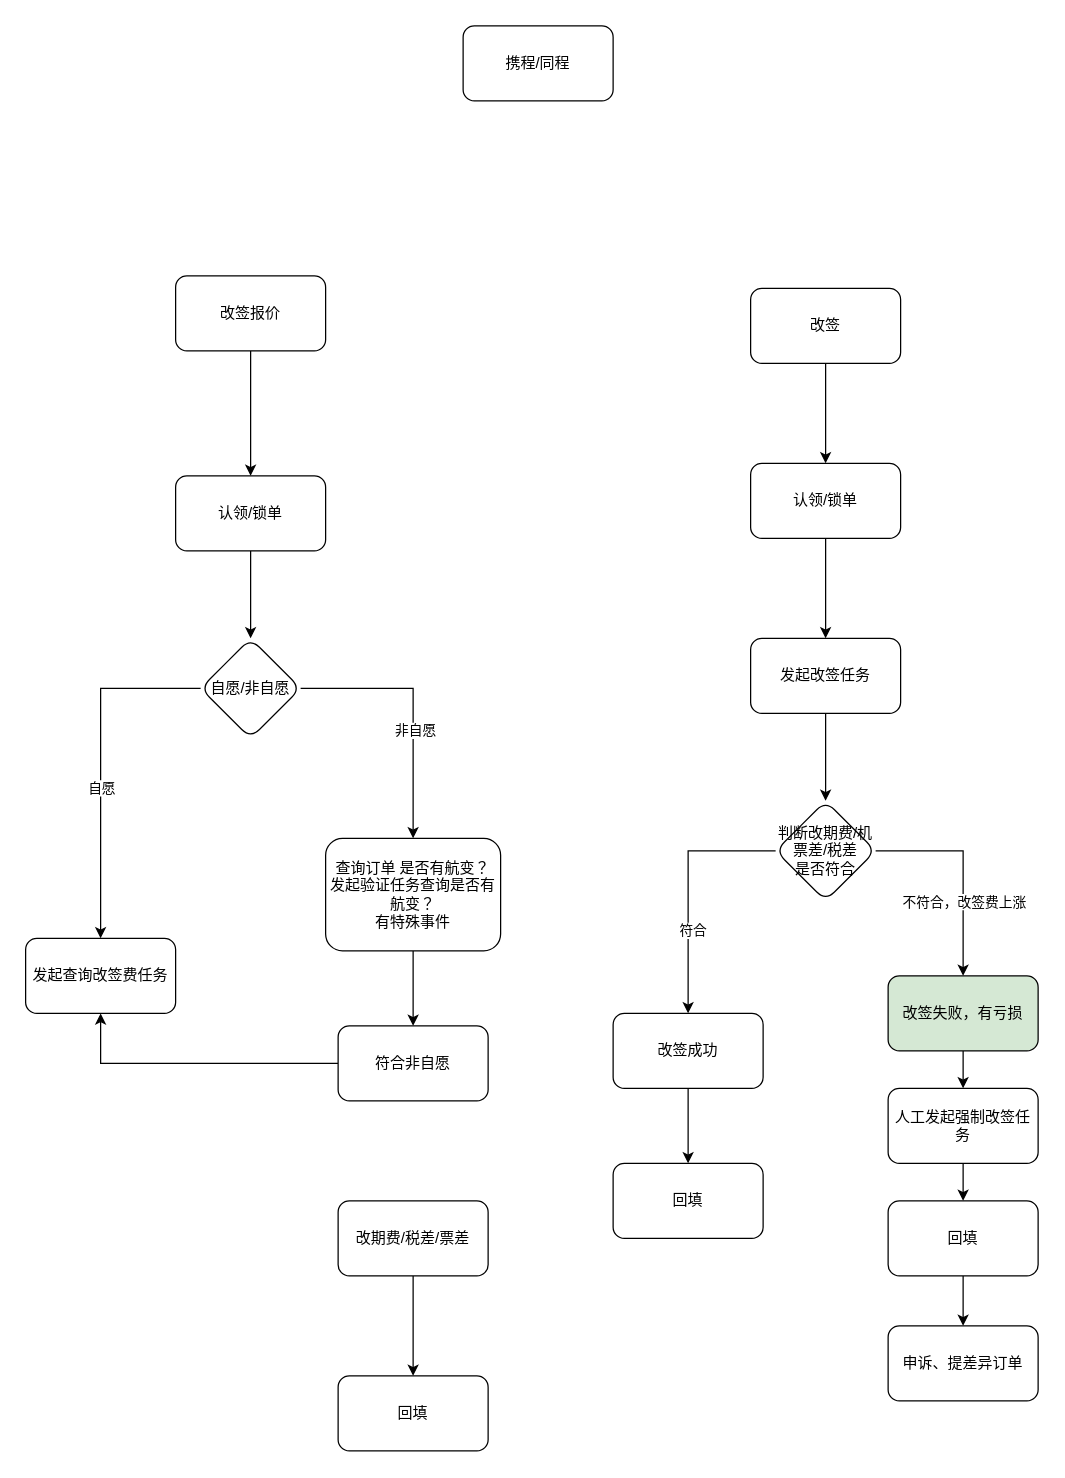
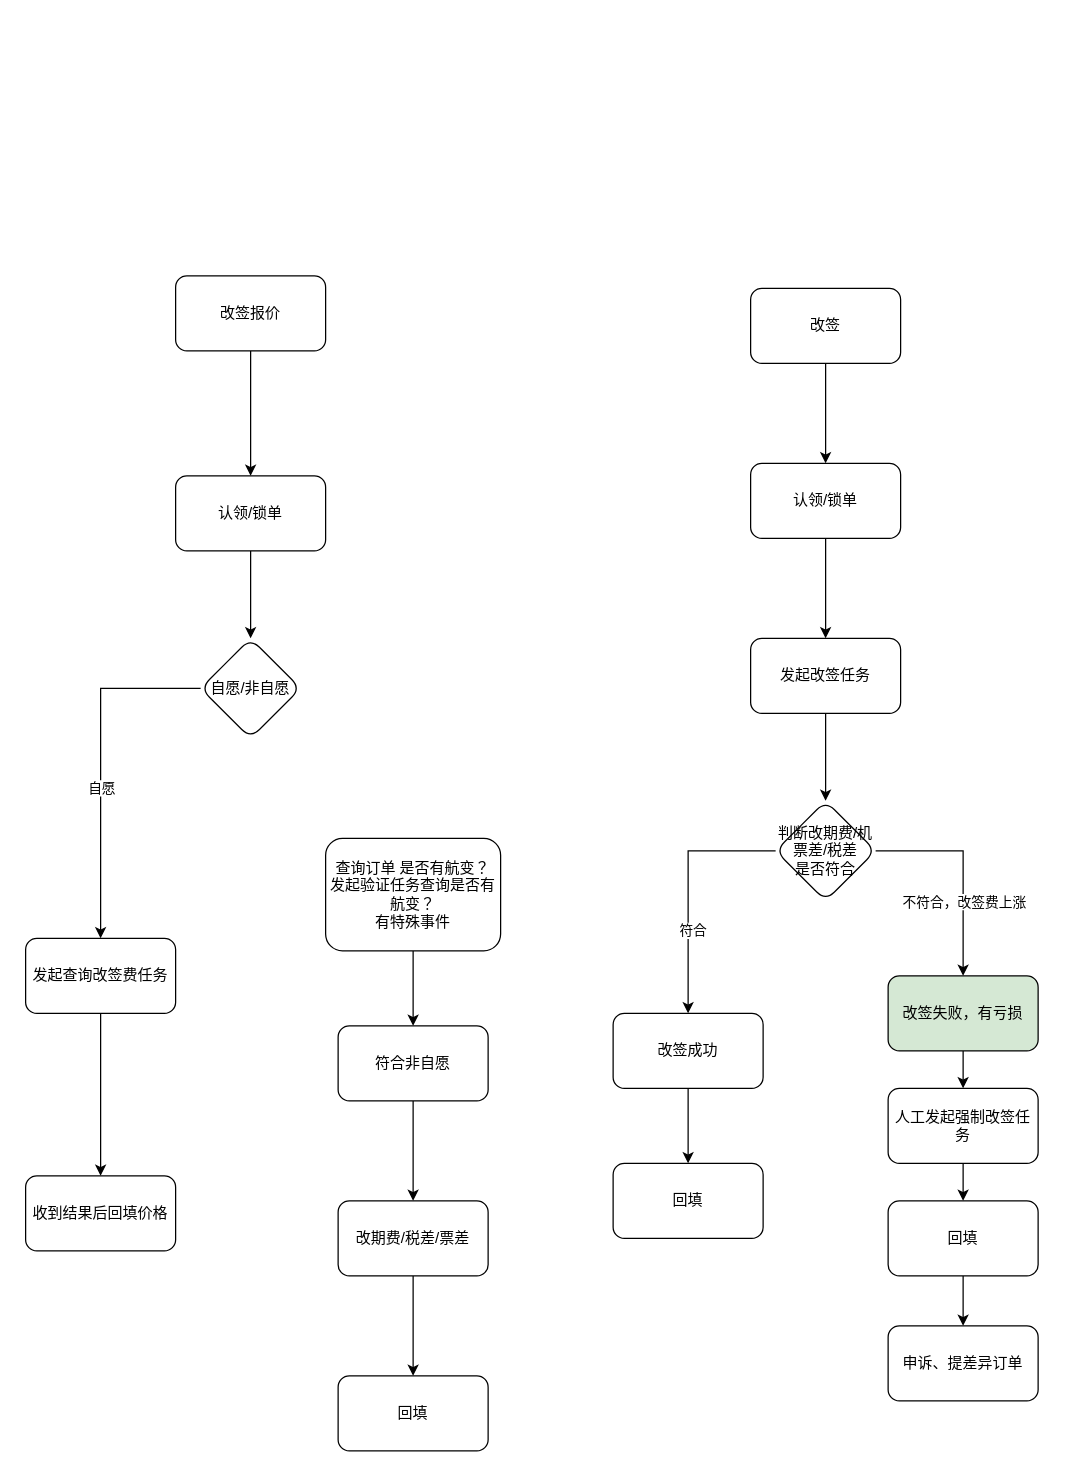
- <mxCell id="2" value="携程/同程" style="rounded=1;whiteSpace=wrap;html=1;" vertex="1" parent="1"><mxGeometry x="370" y="20" width="120" height="60" as="geometry" /></mxCell>
- <mxCell id="33" value="" style="edgeStyle=orthogonalEdgeStyle;rounded=0;orthogonalLoop=1;jettySize=auto;html=1;" edge="1" parent="1" source="35" target="37"><mxGeometry relative="1" as="geometry" /></mxCell>
- <mxCell id="34" value="非自愿" style="edgeLabel;html=1;align=center;verticalAlign=middle;resizable=0;points=[];" vertex="1" connectable="0" parent="33"><mxGeometry x="0.17" y="1" relative="1" as="geometry"><mxPoint as="offset" /></mxGeometry></mxCell>
- <mxCell id="38" value="" style="edgeStyle=orthogonalEdgeStyle;rounded=0;orthogonalLoop=1;jettySize=auto;html=1;" edge="1" parent="1" source="39" target="29"><mxGeometry relative="1" as="geometry" /></mxCell>
+ <mxCell id="38" value="" style="edgeStyle=orthogonalEdgeStyle;rounded=0;orthogonalLoop=1;jettySize=auto;html=1;" edge="1" parent="1" source="39" target="41"><mxGeometry relative="1" as="geometry" /></mxCell>
+ <mxCell id="28" value="" style="edgeStyle=orthogonalEdgeStyle;rounded=0;orthogonalLoop=1;jettySize=auto;html=1;" edge="1" parent="1" source="29" target="30"><mxGeometry relative="1" as="geometry" /></mxCell>
+ <mxCell id="30" value="收到结果后回填价格" style="rounded=1;whiteSpace=wrap;html=1;" vertex="1" parent="1"><mxGeometry x="20" y="940" width="120" height="60" as="geometry" /></mxCell>
